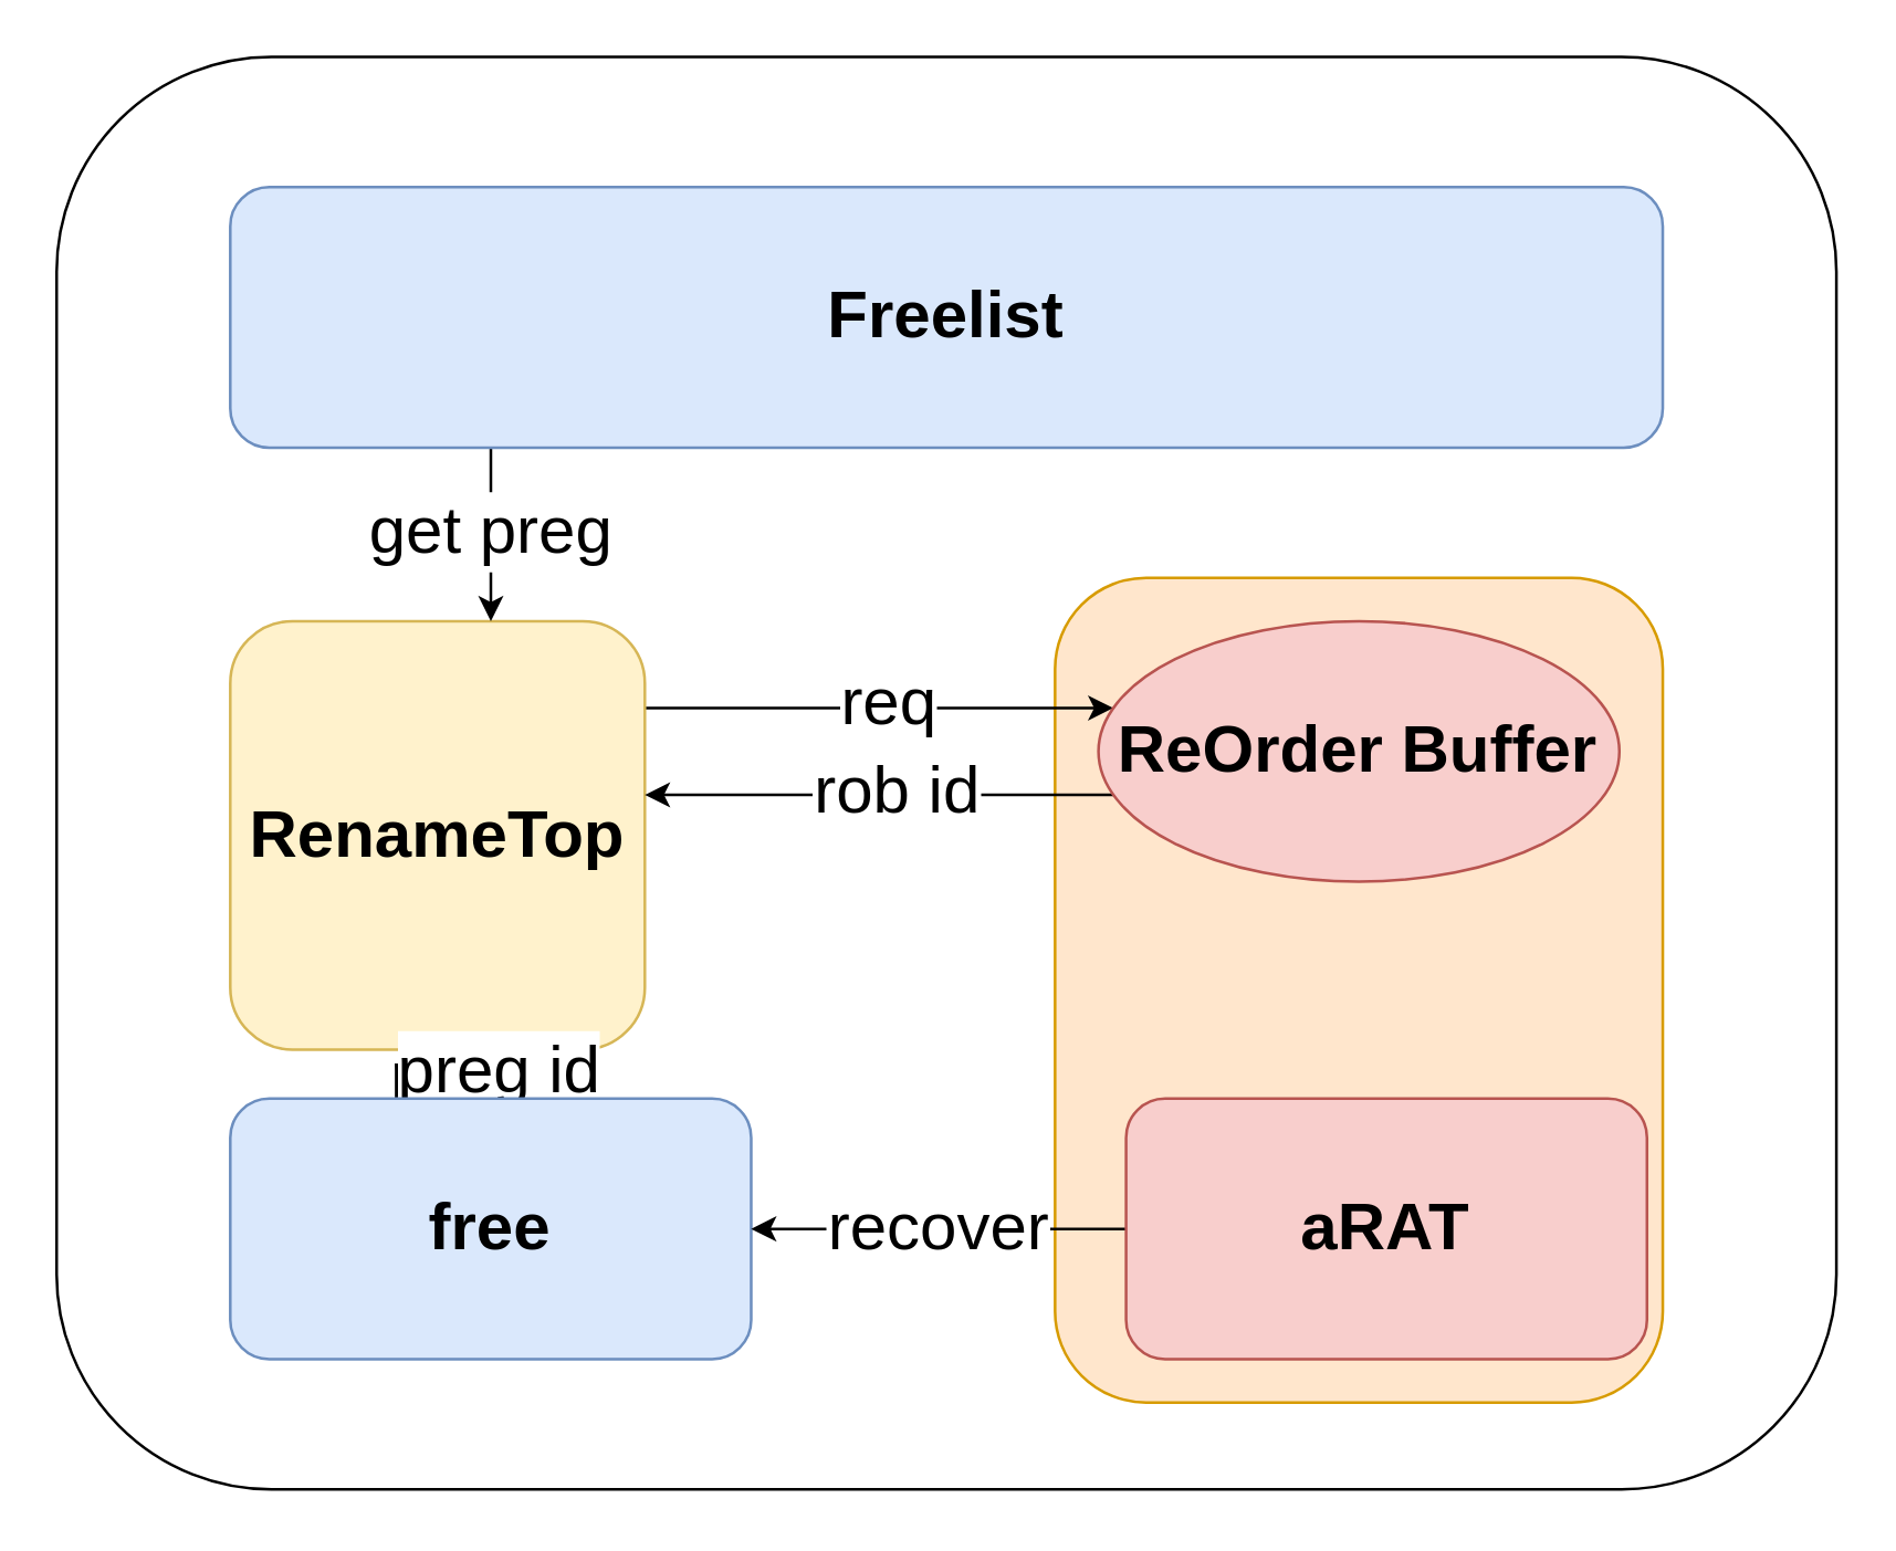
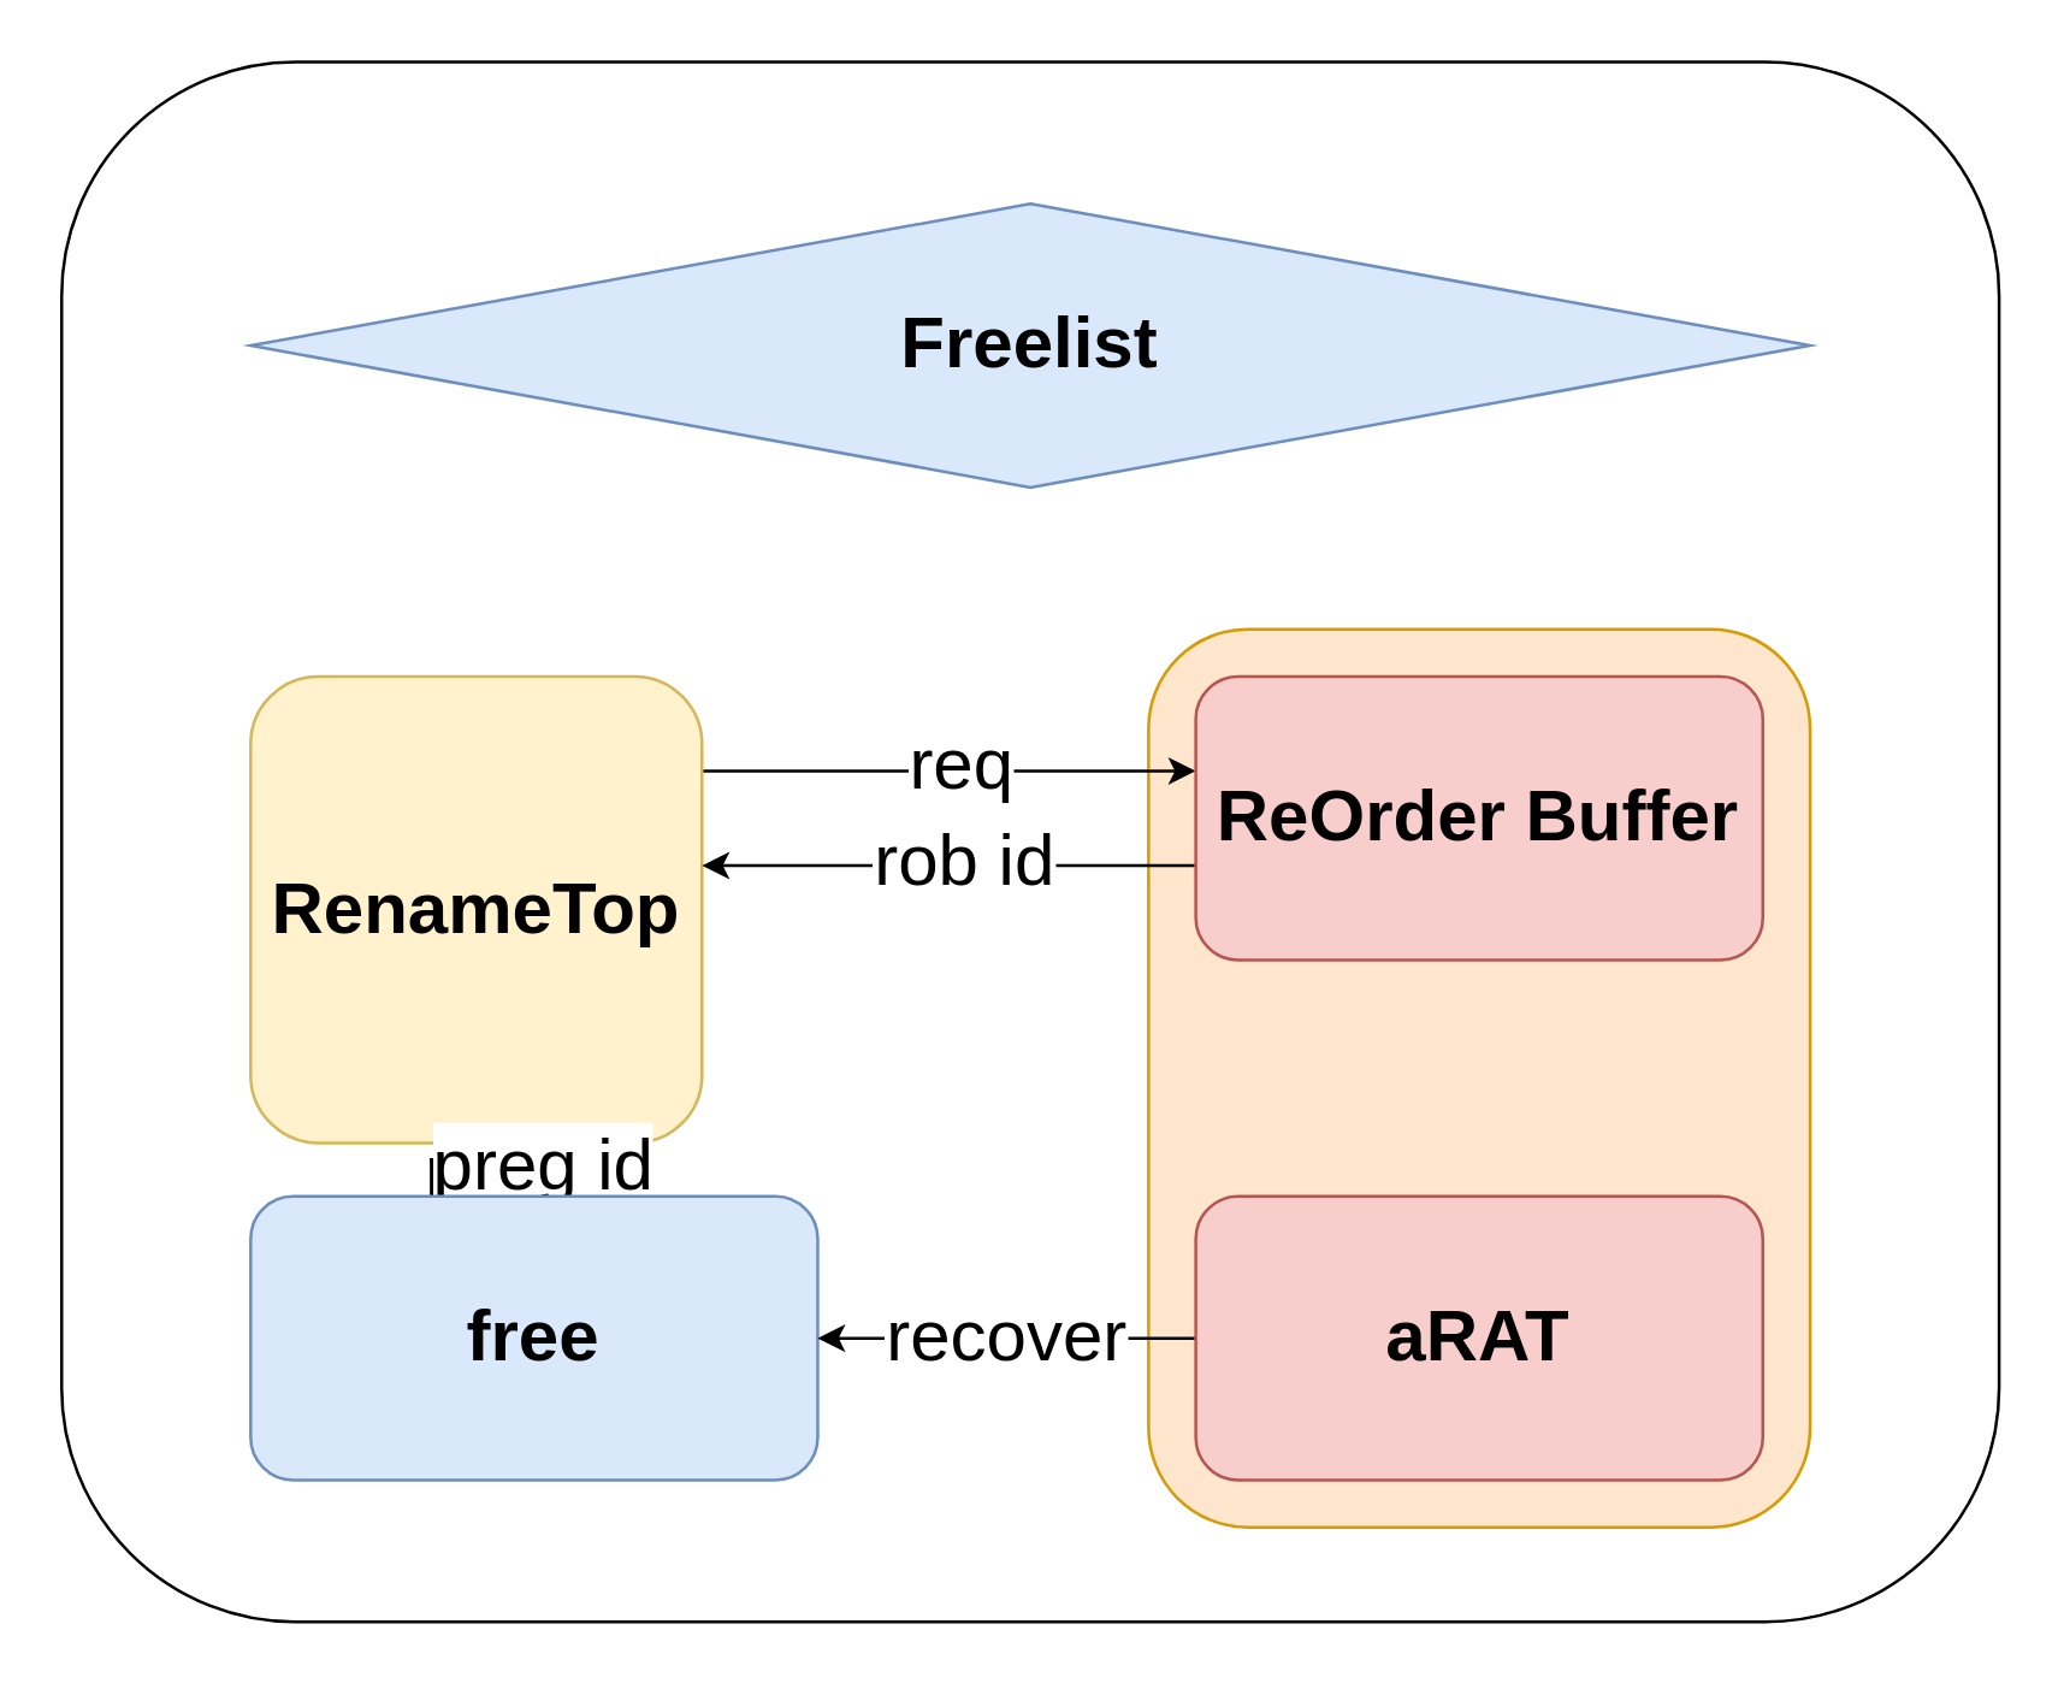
- <mxCell id="17" value="Freelist" style="whiteSpace=wrap;html=1;fillColor=#dae8fc;strokeColor=#6c8ebf;rounded=1;fontSize=24;fontStyle=1" parent="2" vertex="1"><mxGeometry x="62.823" y="47.117" width="518.293" height="94.235" as="geometry" /></mxCell>
+ <mxCell id="17" value="Freelist" style="rhombus;whiteSpace=wrap;html=1;fillColor=#dae8fc;strokeColor=#6c8ebf;fontSize=24;fontStyle=1;" parent="2" vertex="1"><mxGeometry x="62.823" y="47.117" width="518.293" height="94.235" as="geometry" /></mxCell>
- <mxCell id="16" value="get preg" style="edgeStyle=orthogonalEdgeStyle;rounded=0;orthogonalLoop=1;jettySize=auto;html=1;fontSize=24;" parent="2" source="17" target="9" edge="1"><mxGeometry relative="1" as="geometry"><Array as="points"><mxPoint x="157.059" y="157.058" /><mxPoint x="157.059" y="157.058" /></Array></mxGeometry></mxCell>
- <mxCell id="12" value="ReOrder Buffer" style="ellipse;whiteSpace=wrap;html=1;fillColor=#f8cecc;strokeColor=#b85450;fontSize=24;fontStyle=1;" parent="2" vertex="1"><mxGeometry x="376.94" y="204.175" width="188.47" height="94.235" as="geometry" /></mxCell>
+ <mxCell id="12" value="ReOrder Buffer" style="whiteSpace=wrap;html=1;fillColor=#f8cecc;strokeColor=#b85450;rounded=1;fontSize=24;fontStyle=1" parent="2" vertex="1"><mxGeometry x="376.94" y="204.175" width="188.47" height="94.235" as="geometry" /></mxCell>
- <mxCell id="19" value="aRAT" style="whiteSpace=wrap;html=1;fillColor=#f8cecc;strokeColor=#b85450;rounded=1;fontSize=24;fontStyle=1" parent="2" vertex="1"><mxGeometry x="386.94" y="376.938" width="188.47" height="94.235" as="geometry" /></mxCell>
+ <mxCell id="19" value="aRAT" style="whiteSpace=wrap;html=1;fillColor=#f8cecc;strokeColor=#b85450;rounded=1;fontSize=24;fontStyle=1" parent="2" vertex="1"><mxGeometry x="376.94" y="376.938" width="188.47" height="94.235" as="geometry" /></mxCell>
